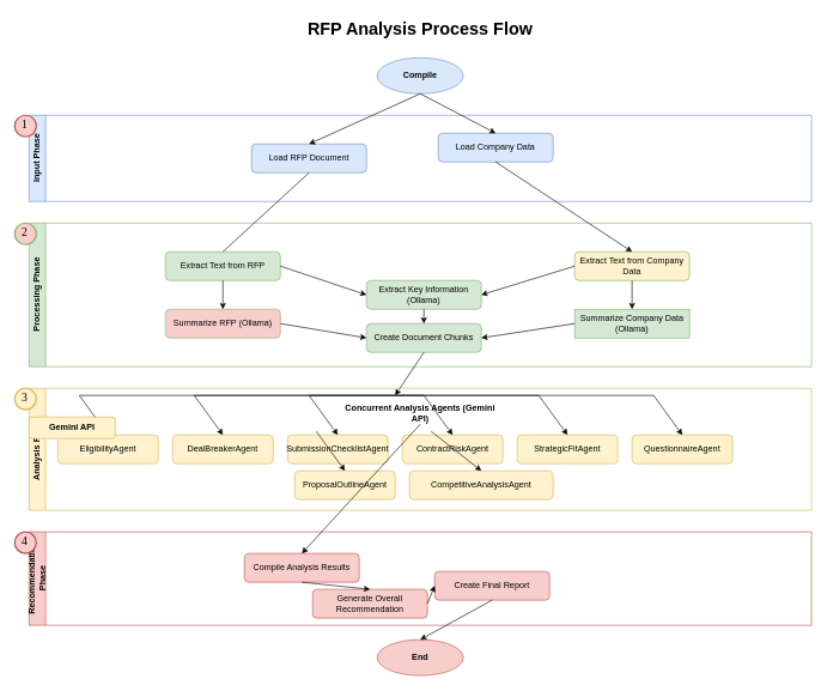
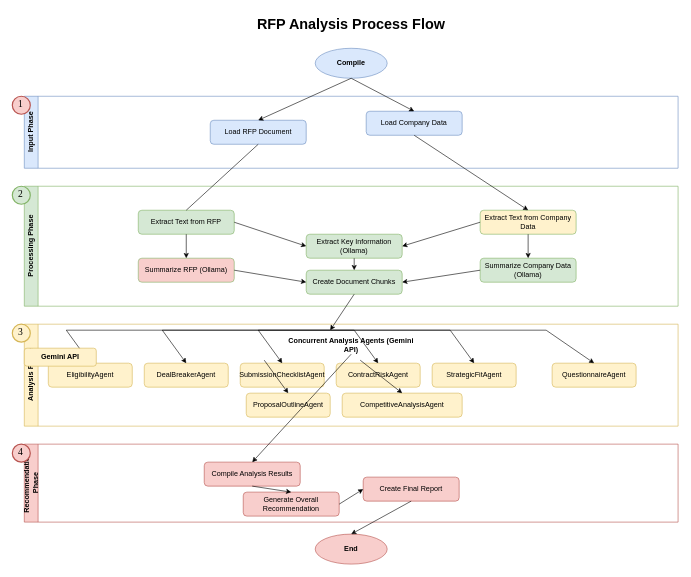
- <mxCell id="55" value="2" style="ellipse;whiteSpace=wrap;html=1;aspect=fixed;strokeWidth=2;fontFamily=Tahoma;spacingBottom=4;spacingRight=2;strokeColor=#82b366;fontSize=16;fillColor=#f8cecc;" vertex="1" parent="1"><mxGeometry x="20" y="310" width="30" height="30" as="geometry" /></mxCell>
+ <mxCell id="55" value="2" style="ellipse;whiteSpace=wrap;html=1;aspect=fixed;strokeWidth=2;fontFamily=Tahoma;spacingBottom=4;spacingRight=2;strokeColor=#82b366;fontSize=16;fillColor=#d5e8d4;" vertex="1" parent="1"><mxGeometry x="20" y="310" width="30" height="30" as="geometry" /></mxCell>
- <mxCell id="11" value="Summarize Company Data (Ollama)" style="whiteSpace=wrap;html=1;fillColor=#d5e8d4;strokeColor=#82b366;rounded=0;" vertex="1" parent="7"><mxGeometry x="760" y="120" width="160" height="40" as="geometry" /></mxCell>
+ <mxCell id="11" value="Summarize Company Data (Ollama)" style="rounded=1;whiteSpace=wrap;html=1;fillColor=#d5e8d4;strokeColor=#82b366;" vertex="1" parent="7"><mxGeometry x="760" y="120" width="160" height="40" as="geometry" /></mxCell>
- <mxCell id="20" value="QuestionnaireAgent" style="rounded=1;whiteSpace=wrap;html=1;fillColor=#fff2cc;strokeColor=#d6b656;" vertex="1" parent="14"><mxGeometry x="840" y="65" width="140" height="40" as="geometry" /></mxCell>
+ <mxCell id="20" value="QuestionnaireAgent" style="rounded=1;whiteSpace=wrap;html=1;fillColor=#fff2cc;strokeColor=#d6b656;" vertex="1" parent="14"><mxGeometry x="880" y="65" width="140" height="40" as="geometry" /></mxCell>
- <mxCell id="26" value="Generate Overall Recommendation" style="rounded=1;whiteSpace=wrap;html=1;fillColor=#f8cecc;strokeColor=#b85450;" vertex="1" parent="24"><mxGeometry x="395" y="80" width="160" height="40" as="geometry" /></mxCell>
+ <mxCell id="26" value="Generate Overall Recommendation" style="rounded=1;whiteSpace=wrap;html=1;fillColor=#f8cecc;strokeColor=#b85450;" vertex="1" parent="24"><mxGeometry x="365" y="80" width="160" height="40" as="geometry" /></mxCell>
